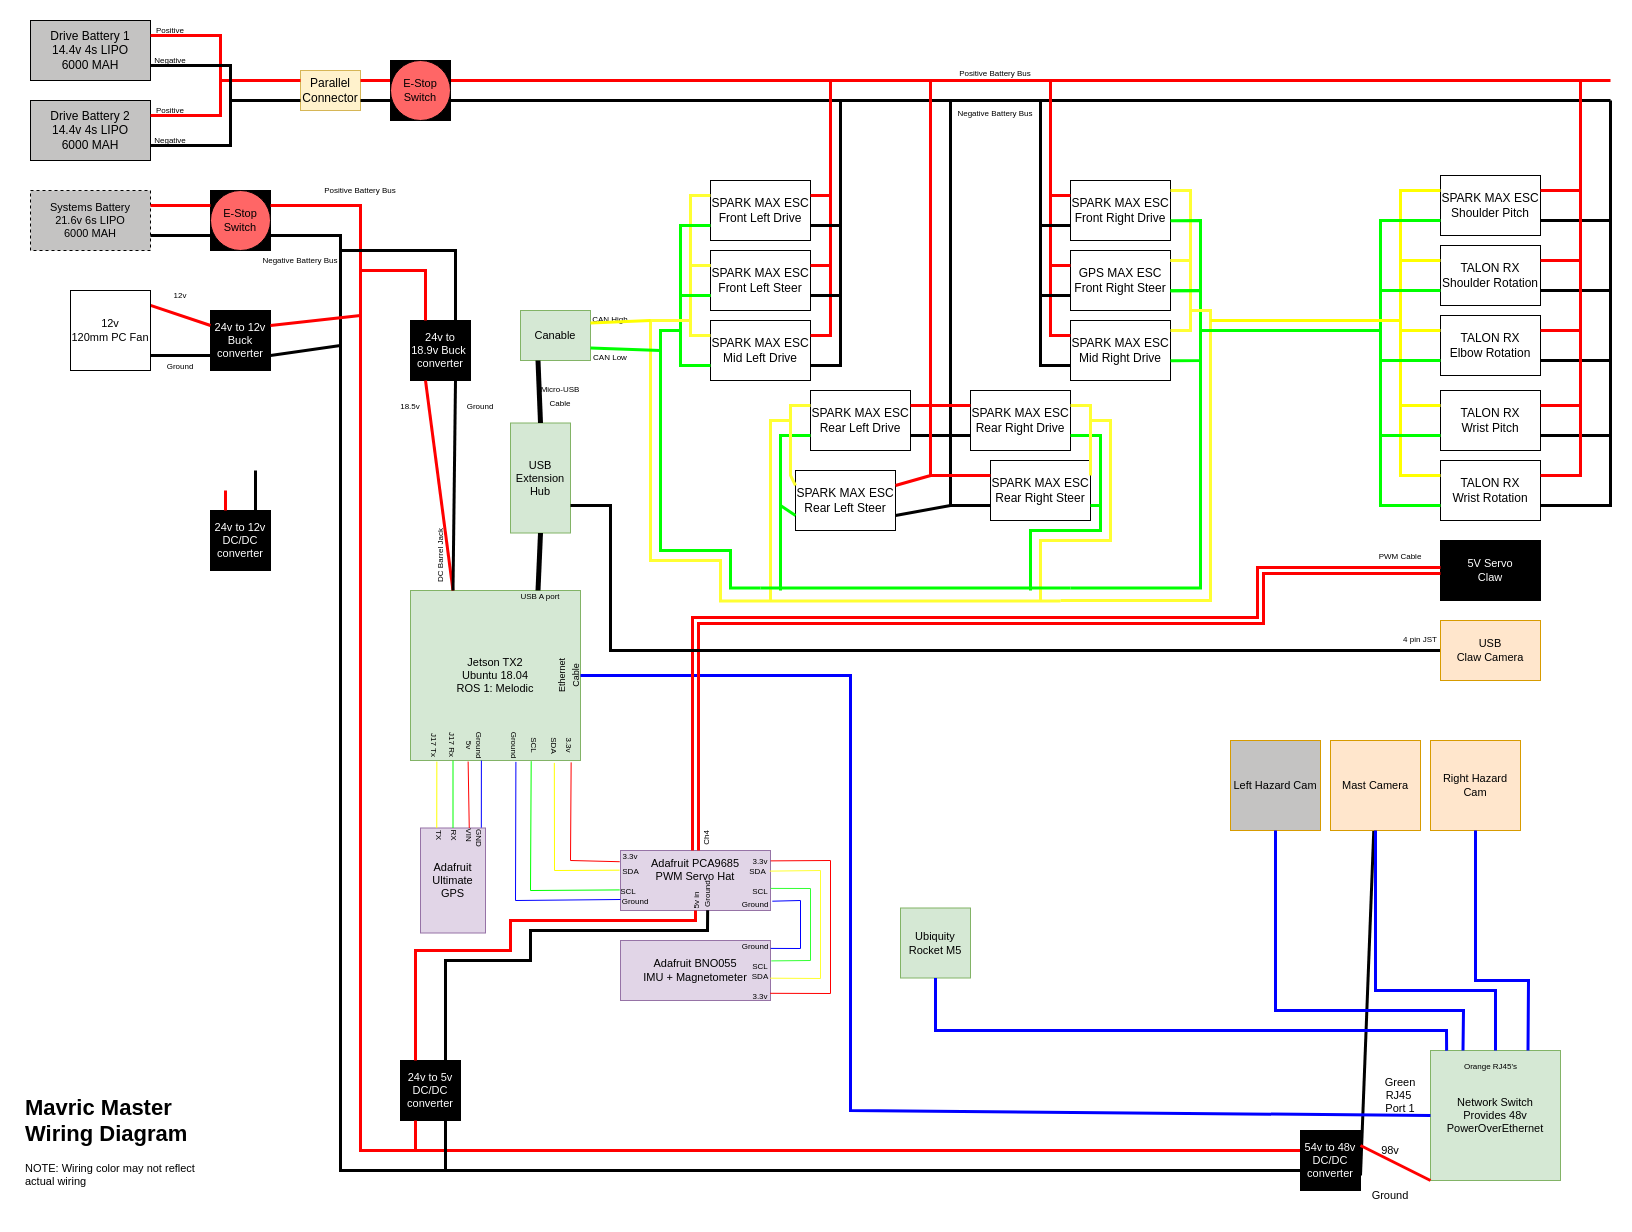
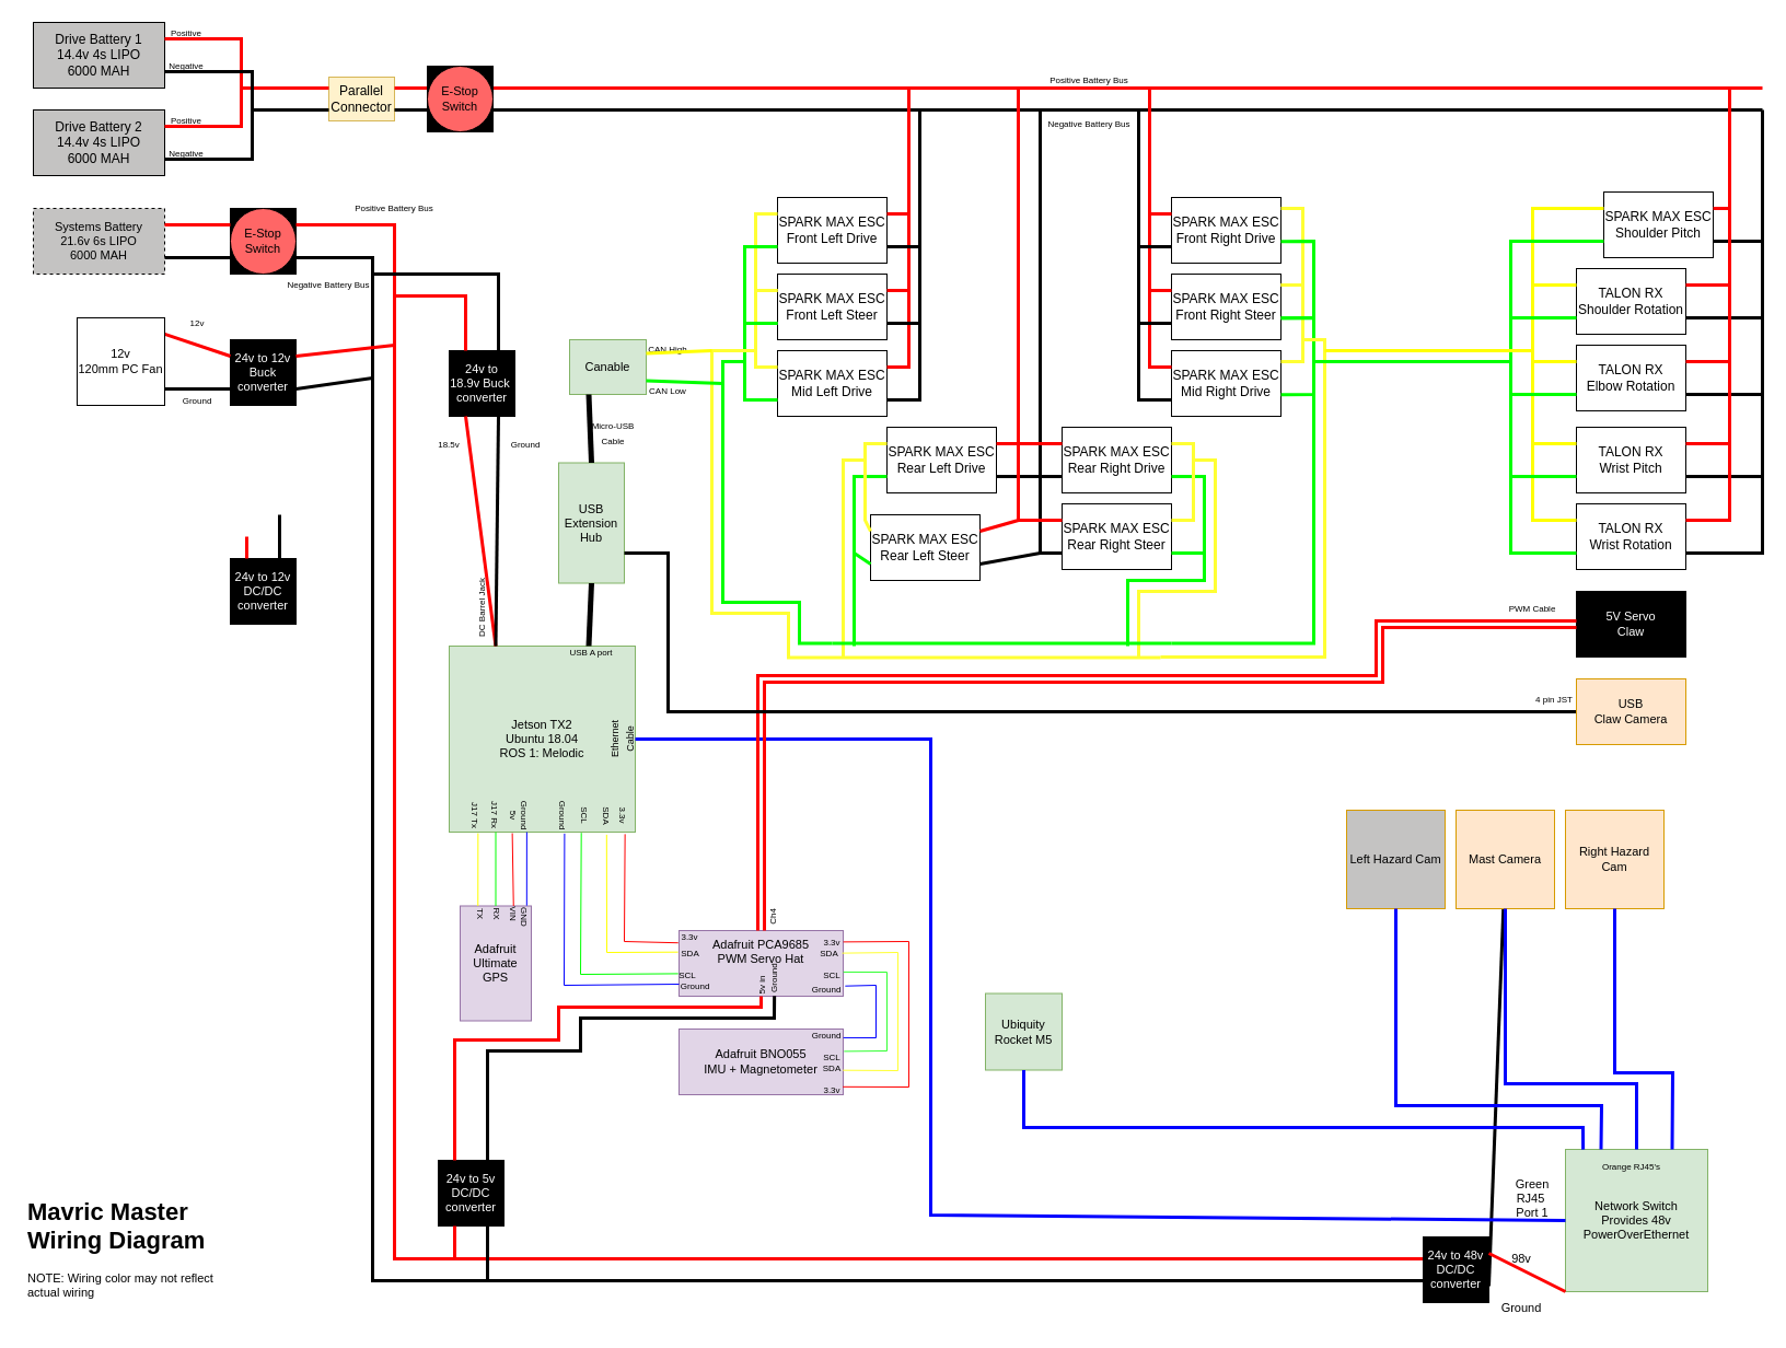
- <mxCell id="161" value="SPARK MAX ESC&lt;br&gt;Shoulder Pitch" style="rounded=0;whiteSpace=wrap;html=1;" vertex="1" parent="1"><mxGeometry x="1440" y="175" width="100" height="60" as="geometry" /></mxCell>
+ <mxCell id="161" value="SPARK MAX ESC&lt;br&gt;Shoulder Pitch" style="rounded=0;whiteSpace=wrap;html=1;" vertex="1" parent="1"><mxGeometry x="1465" y="175" width="100" height="60" as="geometry" /></mxCell>
- <mxCell id="12" value="GPS MAX ESC&lt;br&gt;Front Right Steer" style="rounded=0;whiteSpace=wrap;html=1;" parent="1" vertex="1"><mxGeometry x="1070" y="250" width="100" height="60" as="geometry" /></mxCell>
+ <mxCell id="12" value="SPARK MAX ESC&lt;br&gt;Front Right Steer" style="rounded=0;whiteSpace=wrap;html=1;" parent="1" vertex="1"><mxGeometry x="1070" y="250" width="100" height="60" as="geometry" /></mxCell>
- <mxCell id="10" value="SPARK MAX ESC&lt;br&gt;Rear Right Steer" style="rounded=0;whiteSpace=wrap;html=1;" parent="1" vertex="1"><mxGeometry x="990" y="460" width="100" height="60" as="geometry" /></mxCell>
+ <mxCell id="10" value="SPARK MAX ESC&lt;br&gt;Rear Right Steer" style="rounded=0;whiteSpace=wrap;html=1;" parent="1" vertex="1"><mxGeometry x="970" y="460" width="100" height="60" as="geometry" /></mxCell>
- <mxCell id="108" value="54v to 48v&lt;br&gt;DC/DC converter" style="rounded=0;whiteSpace=wrap;html=1;fontFamily=Helvetica;fontSize=11;fontColor=#FFFFFF;fillColor=#000000;" parent="1" vertex="1"><mxGeometry x="1300" y="1130" width="60" height="60" as="geometry" /></mxCell>
+ <mxCell id="108" value="24v to 48v&lt;br&gt;DC/DC converter" style="rounded=0;whiteSpace=wrap;html=1;fontFamily=Helvetica;fontSize=11;fontColor=#FFFFFF;fillColor=#000000;" parent="1" vertex="1"><mxGeometry x="1300" y="1130" width="60" height="60" as="geometry" /></mxCell>
